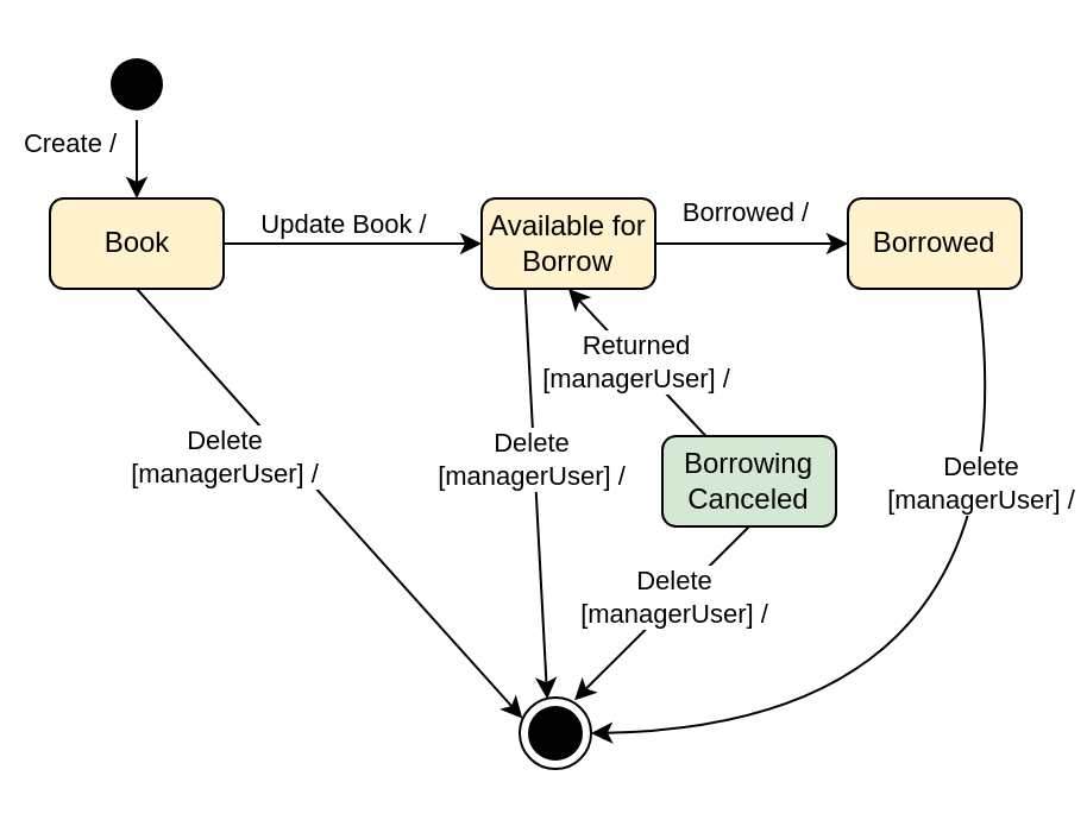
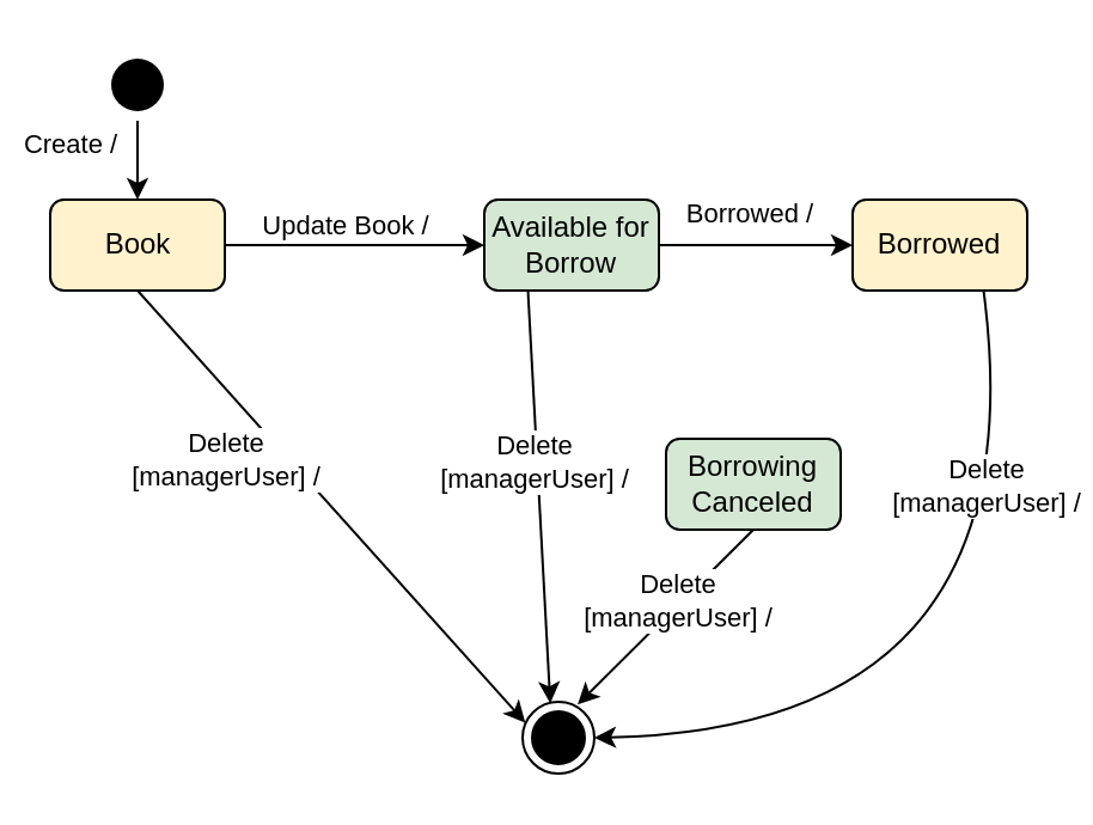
- <mxCell id="6" value="Available for Borrow" style="rounded=1;whiteSpace=wrap;html=1;fillColor=#fff2cc;strokeColor=#000000;" vertex="1" parent="1"><mxGeometry x="202" y="83" width="73" height="38" as="geometry" /></mxCell>
+ <mxCell id="6" value="Available for Borrow" style="rounded=1;whiteSpace=wrap;html=1;fillColor=#d5e8d4;strokeColor=#000000;" vertex="1" parent="1"><mxGeometry x="202" y="83" width="73" height="38" as="geometry" /></mxCell>
- <mxCell id="11" value="Returned&lt;div&gt;[managerUser] /&lt;/div&gt;" style="endArrow=classic;html=1;rounded=0;exitX=0.25;exitY=0;exitDx=0;exitDy=0;entryX=0.5;entryY=1;entryDx=0;entryDy=0;" edge="1" parent="1" source="10" target="6"><mxGeometry x="0.006" width="50" height="50" relative="1" as="geometry"><mxPoint x="240" y="221" as="sourcePoint" /><mxPoint x="188" y="274" as="targetPoint" /><mxPoint as="offset" /></mxGeometry></mxCell>
